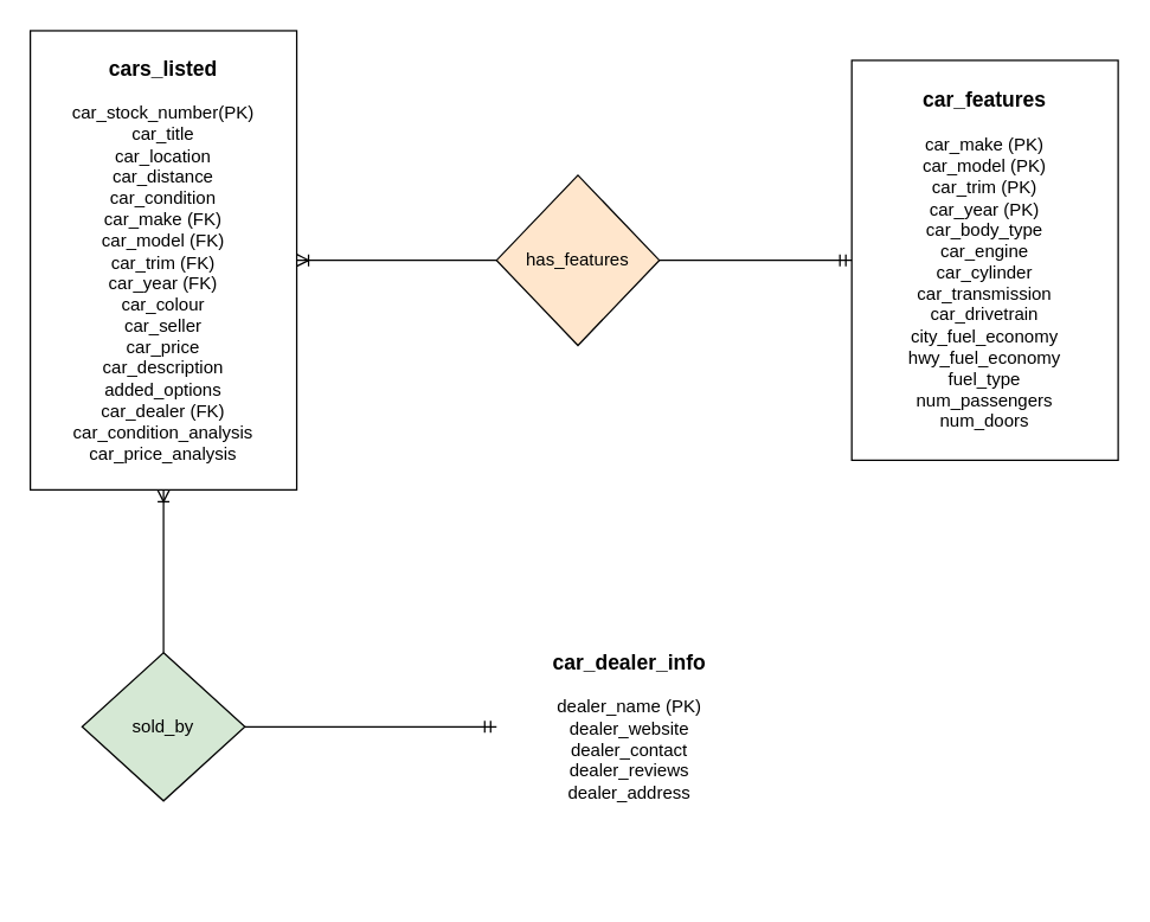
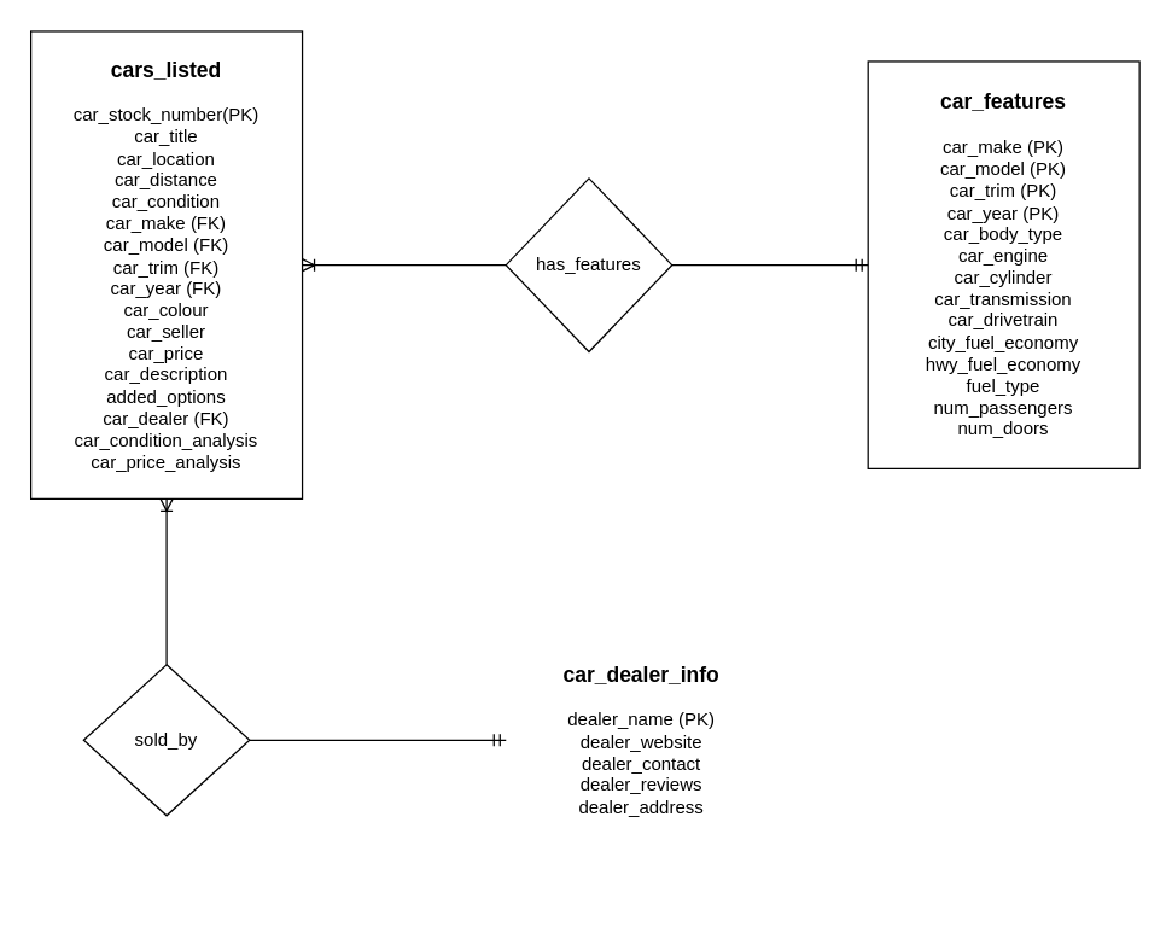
- <mxCell id="7" value="has_features" style="rhombus;whiteSpace=wrap;html=1;fillColor=#ffe6cc;" vertex="1" parent="1"><mxGeometry x="335" y="117.5" width="110" height="115" as="geometry" /></mxCell>
+ <mxCell id="7" value="has_features" style="rhombus;whiteSpace=wrap;html=1;" vertex="1" parent="1"><mxGeometry x="335" y="117.5" width="110" height="115" as="geometry" /></mxCell>
- <mxCell id="10" value="sold_by" style="rhombus;whiteSpace=wrap;html=1;fillColor=#d5e8d4;" vertex="1" parent="1"><mxGeometry x="55" y="440" width="110" height="100" as="geometry" /></mxCell>
+ <mxCell id="10" value="sold_by" style="rhombus;whiteSpace=wrap;html=1;" vertex="1" parent="1"><mxGeometry x="55" y="440" width="110" height="100" as="geometry" /></mxCell>
